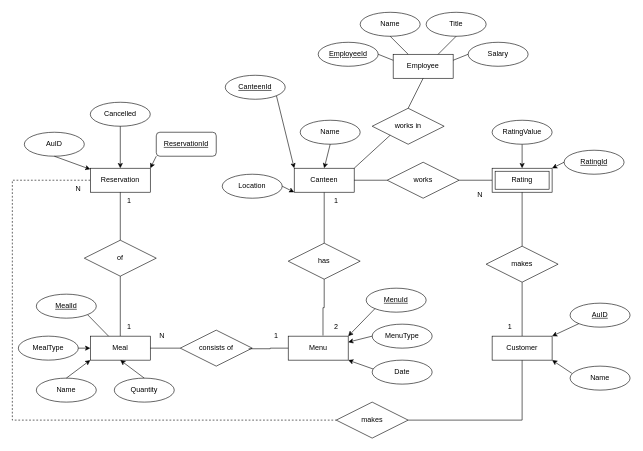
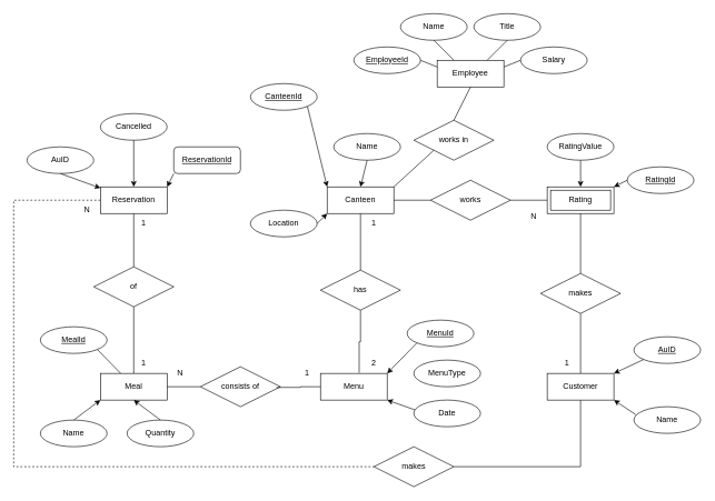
- <mxCell id="60" value="Location" style="ellipse;whiteSpace=wrap;html=1;align=center;" parent="1" vertex="1"><mxGeometry x="370" y="290" width="100" height="40" as="geometry" /></mxCell>
+ <mxCell id="60" value="Location" style="ellipse;whiteSpace=wrap;html=1;align=center;" parent="1" vertex="1"><mxGeometry x="375" y="315" width="100" height="40" as="geometry" /></mxCell>
- <mxCell id="43" value="" style="endArrow=classic;html=1;rounded=0;exitX=0;exitY=0.5;exitDx=0;exitDy=0;entryX=1;entryY=0.25;entryDx=0;entryDy=0;" parent="1" source="41" target="12" edge="1"><mxGeometry width="50" height="50" relative="1" as="geometry"><mxPoint x="635" y="524" as="sourcePoint" /><mxPoint x="590" y="570" as="targetPoint" /></mxGeometry></mxCell>
- <mxCell id="51" value="MealType" style="ellipse;whiteSpace=wrap;html=1;align=center;" parent="1" vertex="1"><mxGeometry x="30" y="560" width="100" height="40" as="geometry" /></mxCell>
- <mxCell id="56" value="" style="endArrow=classic;html=1;rounded=0;exitX=1;exitY=0.5;exitDx=0;exitDy=0;entryX=0;entryY=0.5;entryDx=0;entryDy=0;" parent="1" source="51" target="7" edge="1"><mxGeometry width="50" height="50" relative="1" as="geometry"><mxPoint x="120" y="640" as="sourcePoint" /><mxPoint x="160" y="610" as="targetPoint" /></mxGeometry></mxCell>
